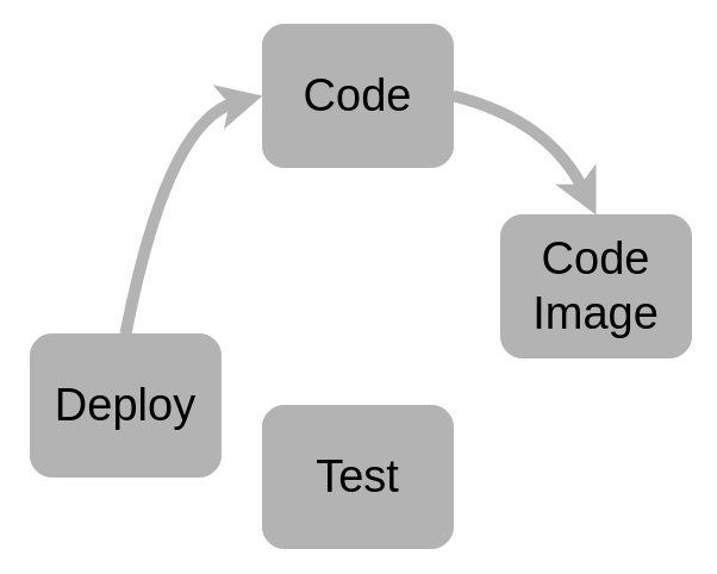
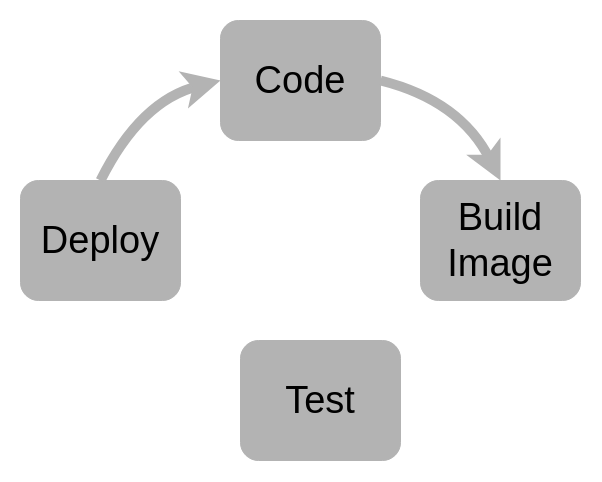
- <mxCell id="4" value="&lt;font color=&quot;#000000&quot;&gt;Code Image&lt;/font&gt;" style="rounded=1;whiteSpace=wrap;html=1;labelBackgroundColor=none;fontSize=38;fontColor=#B3B3B3;strokeColor=#B3B3B3;fillColor=#B3B3B3;" vertex="1" parent="1"><mxGeometry x="420" y="180" width="160" height="120" as="geometry" /></mxCell>
+ <mxCell id="4" value="&lt;font color=&quot;#000000&quot;&gt;Build Image&lt;/font&gt;" style="rounded=1;whiteSpace=wrap;html=1;labelBackgroundColor=none;fontSize=38;fontColor=#B3B3B3;strokeColor=#B3B3B3;fillColor=#B3B3B3;" vertex="1" parent="1"><mxGeometry x="420" y="180" width="160" height="120" as="geometry" /></mxCell>
- <mxCell id="6" value="&lt;font color=&quot;#000000&quot;&gt;Deploy&lt;/font&gt;" style="rounded=1;whiteSpace=wrap;html=1;labelBackgroundColor=none;fontSize=38;fontColor=#B3B3B3;strokeColor=#B3B3B3;fillColor=#B3B3B3;" vertex="1" parent="1"><mxGeometry x="25" y="280" width="160" height="120" as="geometry" /></mxCell>
+ <mxCell id="6" value="&lt;font color=&quot;#000000&quot;&gt;Deploy&lt;/font&gt;" style="rounded=1;whiteSpace=wrap;html=1;labelBackgroundColor=none;fontSize=38;fontColor=#B3B3B3;strokeColor=#B3B3B3;fillColor=#B3B3B3;" vertex="1" parent="1"><mxGeometry x="20" y="180" width="160" height="120" as="geometry" /></mxCell>
- <mxCell id="5" value="&lt;font color=&quot;#000000&quot;&gt;Test&lt;/font&gt;" style="rounded=1;whiteSpace=wrap;html=1;labelBackgroundColor=none;fontSize=38;fontColor=#B3B3B3;strokeColor=#B3B3B3;fillColor=#B3B3B3;" vertex="1" parent="1"><mxGeometry x="220" y="340" width="160" height="120" as="geometry" /></mxCell>
+ <mxCell id="5" value="&lt;font color=&quot;#000000&quot;&gt;Test&lt;/font&gt;" style="rounded=1;whiteSpace=wrap;html=1;labelBackgroundColor=none;fontSize=38;fontColor=#B3B3B3;strokeColor=#B3B3B3;fillColor=#B3B3B3;" vertex="1" parent="1"><mxGeometry x="240" y="340" width="160" height="120" as="geometry" /></mxCell>
